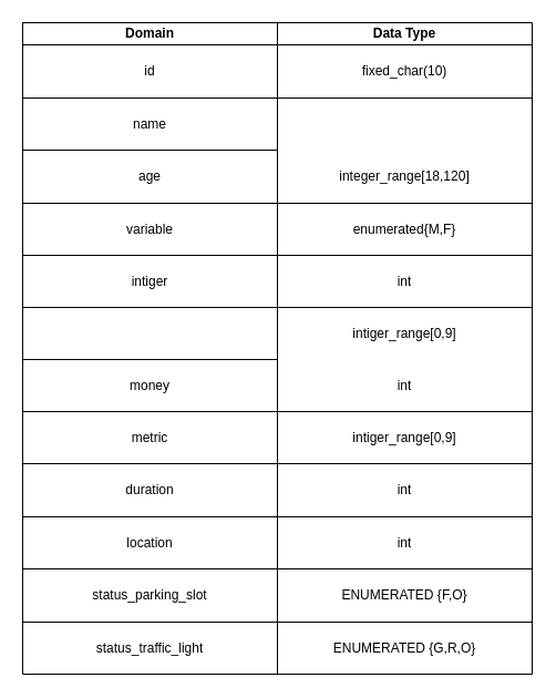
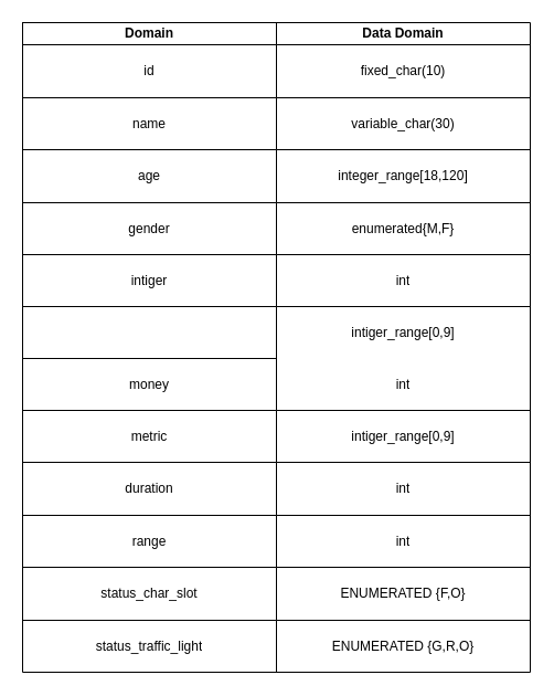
- <mxCell id="5" value="&lt;b&gt;Data Type&lt;/b&gt;" style="shape=partialRectangle;html=1;whiteSpace=wrap;connectable=0;overflow=hidden;fillColor=none;top=0;left=0;bottom=0;right=0;pointerEvents=1;" parent="3" vertex="1"><mxGeometry x="230" width="230" height="20" as="geometry"><mxRectangle width="230" height="20" as="alternateBounds" /></mxGeometry></mxCell>
+ <mxCell id="5" value="&lt;b&gt;Data Domain&lt;/b&gt;" style="shape=partialRectangle;html=1;whiteSpace=wrap;connectable=0;overflow=hidden;fillColor=none;top=0;left=0;bottom=0;right=0;pointerEvents=1;" parent="3" vertex="1"><mxGeometry x="230" width="230" height="20" as="geometry"><mxRectangle width="230" height="20" as="alternateBounds" /></mxGeometry></mxCell>
+ <mxCell id="11" value="variable_char(30)" style="shape=partialRectangle;html=1;whiteSpace=wrap;connectable=0;overflow=hidden;fillColor=none;top=0;left=0;bottom=0;right=0;pointerEvents=1;" parent="9" vertex="1"><mxGeometry x="230" width="230" height="47" as="geometry"><mxRectangle width="230" height="47" as="alternateBounds" /></mxGeometry></mxCell>
- <mxCell id="16" value="variable" style="shape=partialRectangle;html=1;whiteSpace=wrap;connectable=0;overflow=hidden;fillColor=none;top=0;left=0;bottom=0;right=0;pointerEvents=1;" parent="15" vertex="1"><mxGeometry width="230" height="47" as="geometry"><mxRectangle width="230" height="47" as="alternateBounds" /></mxGeometry></mxCell>
+ <mxCell id="16" value="gender" style="shape=partialRectangle;html=1;whiteSpace=wrap;connectable=0;overflow=hidden;fillColor=none;top=0;left=0;bottom=0;right=0;pointerEvents=1;" parent="15" vertex="1"><mxGeometry width="230" height="47" as="geometry"><mxRectangle width="230" height="47" as="alternateBounds" /></mxGeometry></mxCell>
- <mxCell id="33" value="location" style="shape=partialRectangle;html=1;whiteSpace=wrap;connectable=0;overflow=hidden;fillColor=none;top=0;left=0;bottom=0;right=0;pointerEvents=1;" parent="32" vertex="1"><mxGeometry width="230" height="47" as="geometry"><mxRectangle width="230" height="47" as="alternateBounds" /></mxGeometry></mxCell>
+ <mxCell id="33" value="range" style="shape=partialRectangle;html=1;whiteSpace=wrap;connectable=0;overflow=hidden;fillColor=none;top=0;left=0;bottom=0;right=0;pointerEvents=1;" parent="32" vertex="1"><mxGeometry width="230" height="47" as="geometry"><mxRectangle width="230" height="47" as="alternateBounds" /></mxGeometry></mxCell>
- <mxCell id="36" value="status_parking_slot" style="shape=partialRectangle;html=1;whiteSpace=wrap;connectable=0;overflow=hidden;fillColor=none;top=0;left=0;bottom=0;right=0;pointerEvents=1;" parent="35" vertex="1"><mxGeometry width="230" height="48" as="geometry"><mxRectangle width="230" height="48" as="alternateBounds" /></mxGeometry></mxCell>
+ <mxCell id="36" value="status_char_slot" style="shape=partialRectangle;html=1;whiteSpace=wrap;connectable=0;overflow=hidden;fillColor=none;top=0;left=0;bottom=0;right=0;pointerEvents=1;" parent="35" vertex="1"><mxGeometry width="230" height="48" as="geometry"><mxRectangle width="230" height="48" as="alternateBounds" /></mxGeometry></mxCell>
